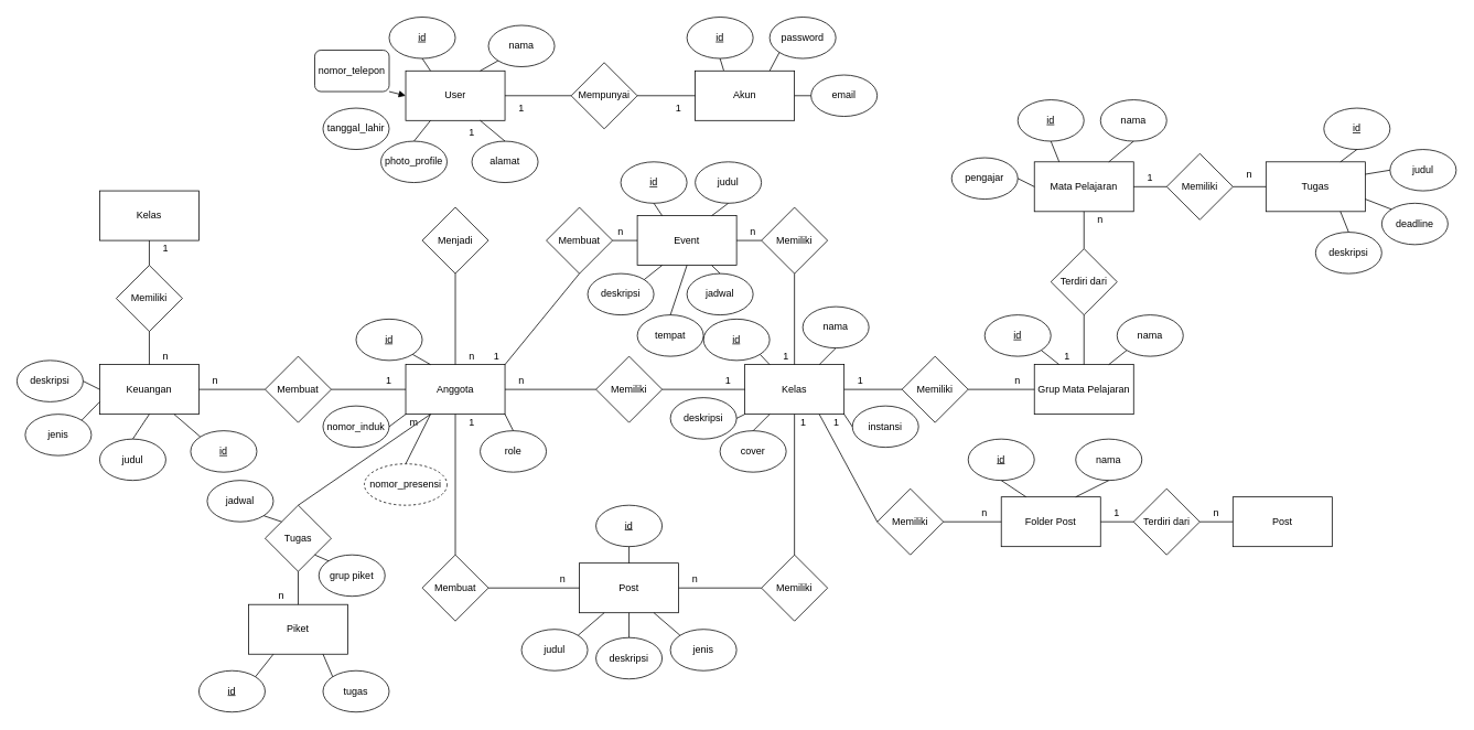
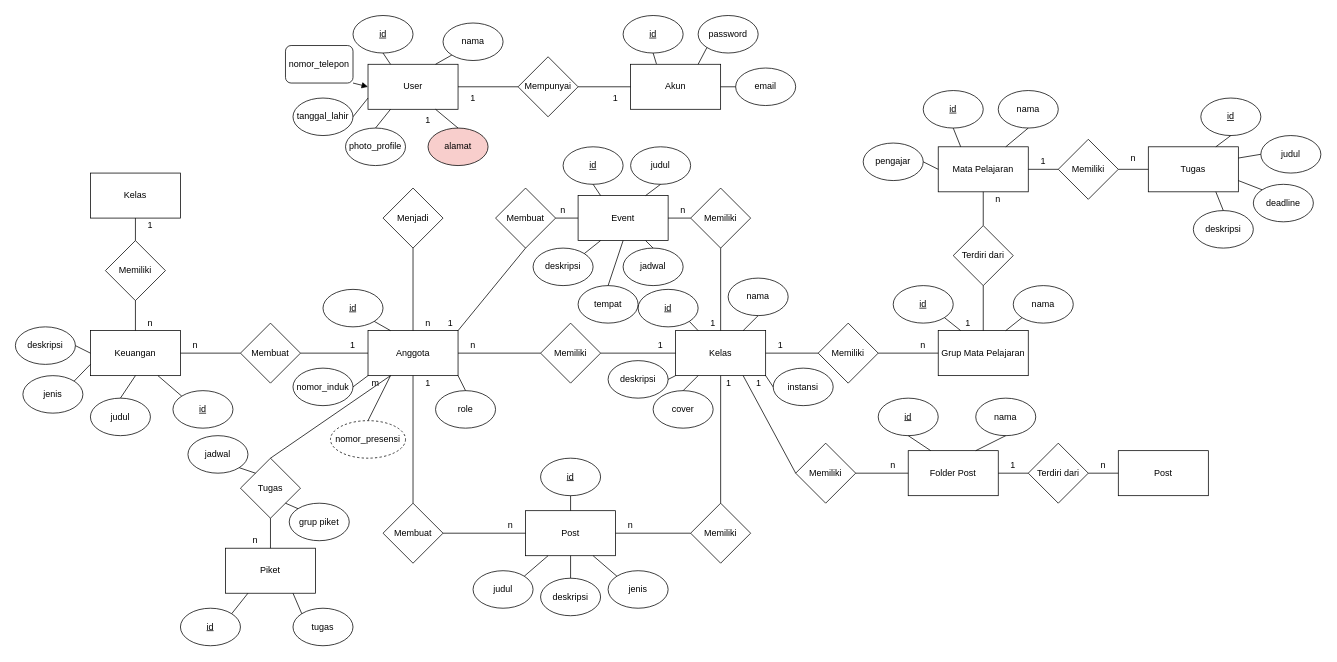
+ <mxCell id="89" value="" style="endArrow=none;html=1;exitX=0;exitY=0.75;exitDx=0;exitDy=0;entryX=1;entryY=0.5;entryDx=0;entryDy=0;" parent="1" source="12" target="15" edge="1"><mxGeometry width="50" height="50" relative="1" as="geometry"><mxPoint x="466.942" y="112.609" as="sourcePoint" /><mxPoint x="500" y="125" as="targetPoint" /></mxGeometry></mxCell>
- <mxCell id="14" value="alamat" style="ellipse;whiteSpace=wrap;html=1;" parent="1" vertex="1"><mxGeometry x="570" y="170" width="80" height="50" as="geometry" /></mxCell>
+ <mxCell id="14" value="alamat" style="ellipse;whiteSpace=wrap;html=1;fillColor=#f8cecc;" parent="1" vertex="1"><mxGeometry x="570" y="170" width="80" height="50" as="geometry" /></mxCell>
